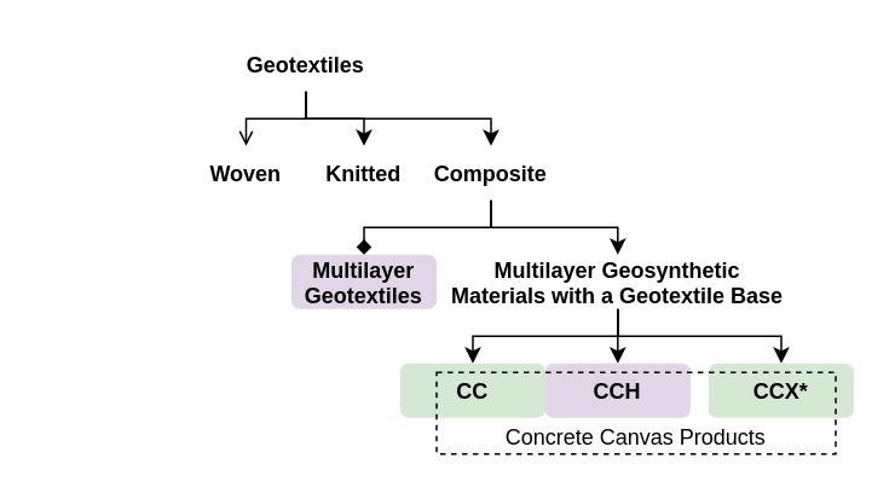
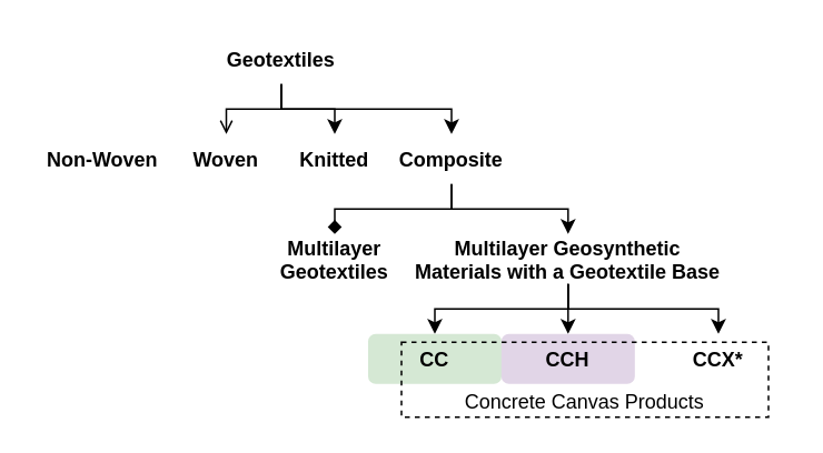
+ <mxCell id="3" value="Non-Woven" style="rounded=1;strokeColor=none;fontStyle=1" parent="1" vertex="1"><mxGeometry x="20.999" y="80" width="80" height="30" as="geometry" /></mxCell>
- <mxCell id="10" value="Multilayer&#10;Geotextiles" style="rounded=1;strokeColor=none;fontStyle=1;fillColor=#e1d5e7;" parent="1" vertex="1"><mxGeometry x="160.003" y="140" width="80" height="30" as="geometry" /></mxCell>
+ <mxCell id="10" value="Multilayer&#10;Geotextiles" style="rounded=1;strokeColor=none;fontStyle=1" parent="1" vertex="1"><mxGeometry x="160.003" y="140" width="80" height="30" as="geometry" /></mxCell>
- <mxCell id="19" value="CCX*" style="rounded=1;strokeColor=none;fontStyle=1;fillColor=#d5e8d4;" parent="1" vertex="1"><mxGeometry x="390.003" y="200" width="80" height="30" as="geometry" /></mxCell>
+ <mxCell id="19" value="CCX*" style="rounded=1;strokeColor=none;fontStyle=1" parent="1" vertex="1"><mxGeometry x="390.003" y="200" width="80" height="30" as="geometry" /></mxCell>
